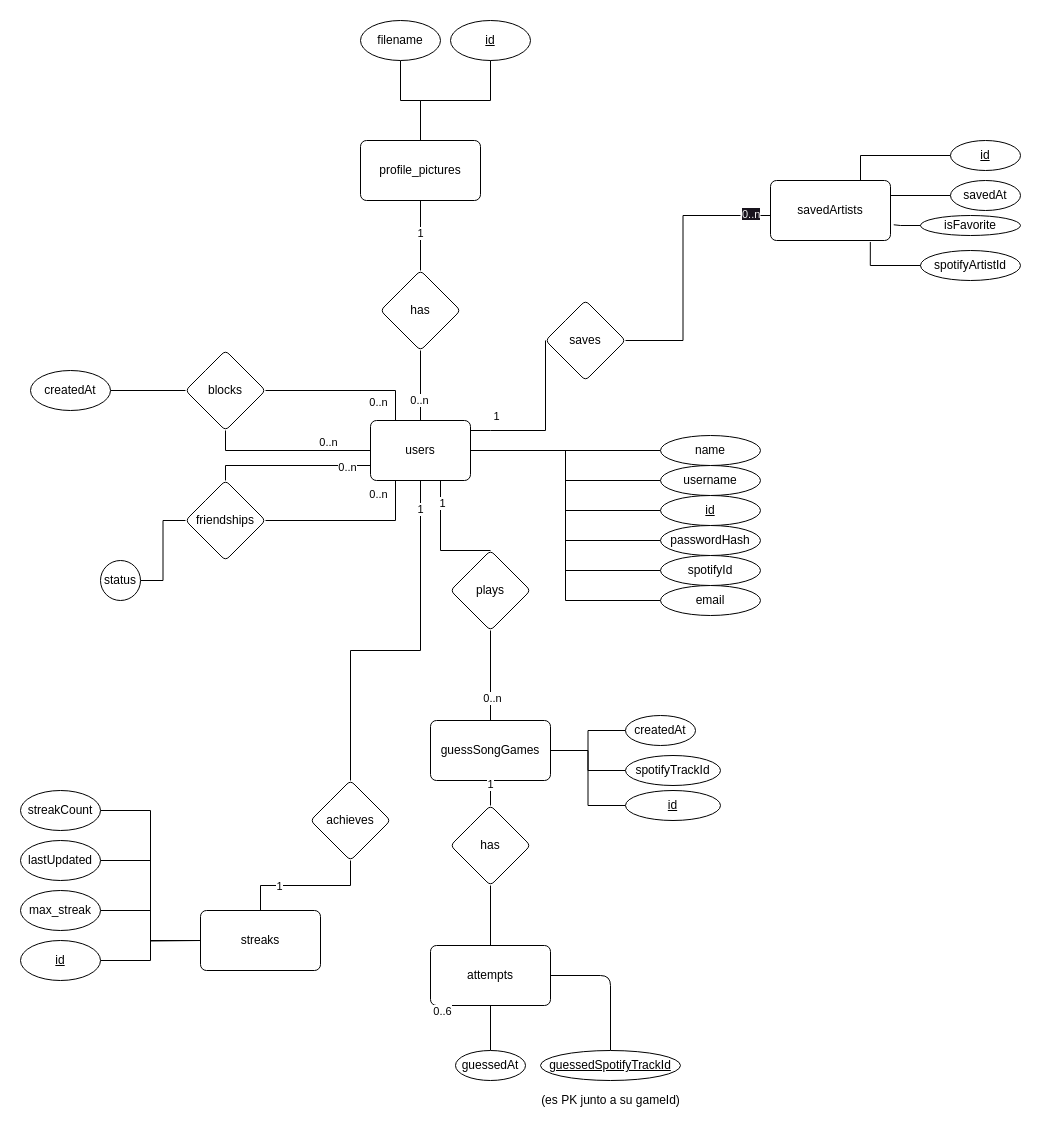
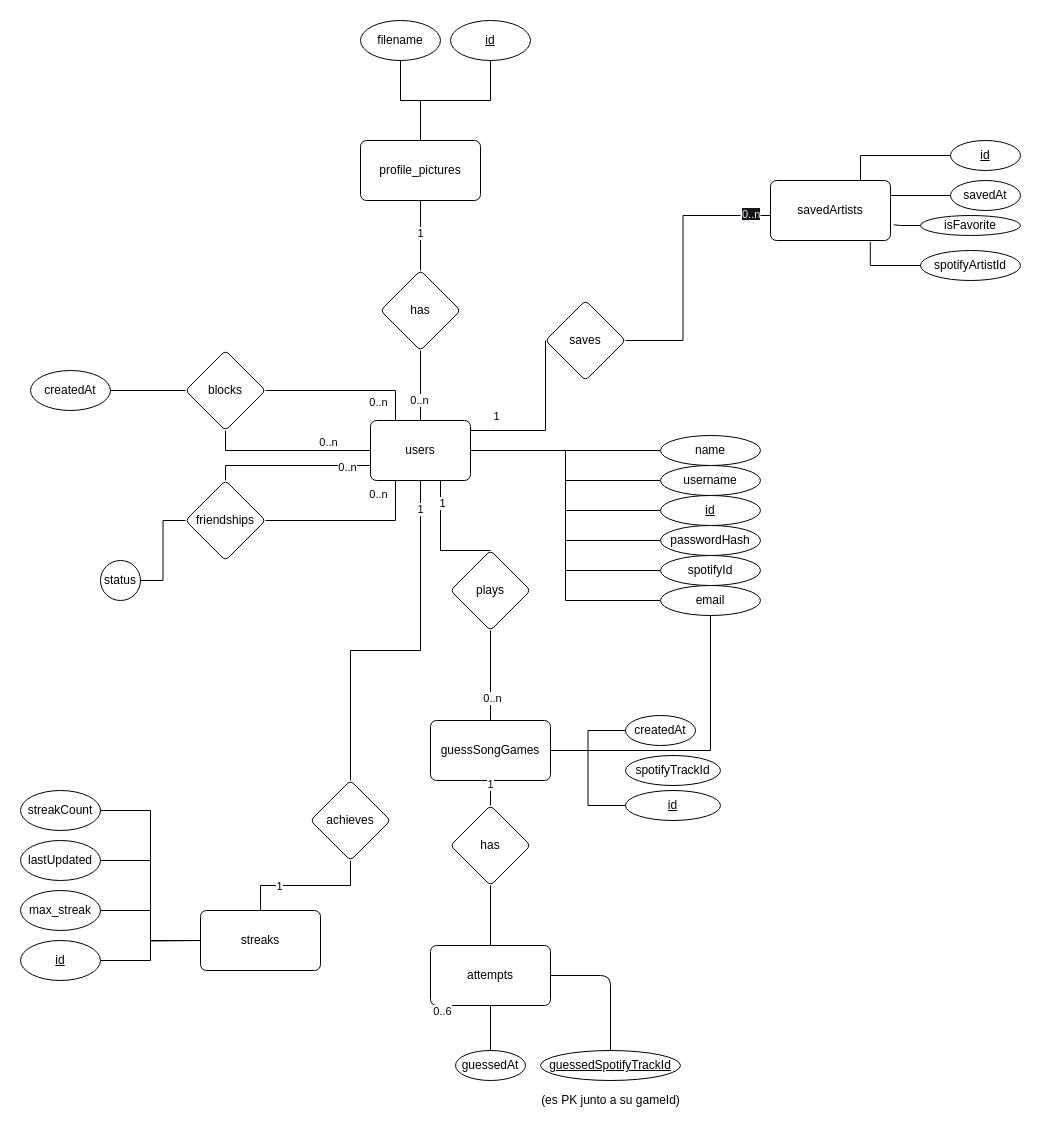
- <mxCell id="30" value="" style="edgeStyle=orthogonalEdgeStyle;rounded=0;orthogonalLoop=1;jettySize=auto;html=1;enumerate=0;comic=0;endArrow=none;endFill=0;entryX=0;entryY=0.5;entryDx=0;entryDy=0;" parent="1" source="34" target="77" edge="1"><mxGeometry relative="1" as="geometry"><mxPoint x="320" y="775.034" as="targetPoint" /></mxGeometry></mxCell>
+ <mxCell id="30" value="" style="edgeStyle=orthogonalEdgeStyle;rounded=0;orthogonalLoop=1;jettySize=auto;html=1;enumerate=0;comic=0;endArrow=none;endFill=0;" parent="1" source="34" target="48" edge="1"><mxGeometry relative="1" as="geometry"><mxPoint x="320" y="775.034" as="targetPoint" /></mxGeometry></mxCell>
